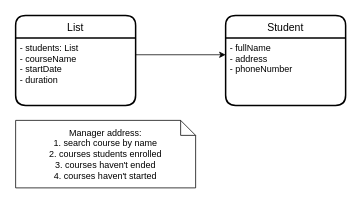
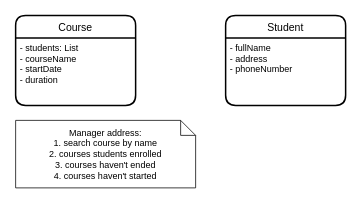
- <mxCell id="2" value="List" style="swimlane;childLayout=stackLayout;horizontal=1;startSize=30;horizontalStack=0;rounded=1;fontSize=14;fontStyle=0;strokeWidth=2;resizeParent=0;resizeLast=1;shadow=0;dashed=0;align=center;" parent="1" vertex="1"><mxGeometry x="20" y="20" width="160" height="120" as="geometry" /></mxCell>
+ <mxCell id="2" value="Course" style="swimlane;childLayout=stackLayout;horizontal=1;startSize=30;horizontalStack=0;rounded=1;fontSize=14;fontStyle=0;strokeWidth=2;resizeParent=0;resizeLast=1;shadow=0;dashed=0;align=center;" parent="1" vertex="1"><mxGeometry x="20" y="20" width="160" height="120" as="geometry" /></mxCell>
- <mxCell id="7" style="edgeStyle=orthogonalEdgeStyle;rounded=0;orthogonalLoop=1;jettySize=auto;html=1;exitX=1;exitY=0.25;exitDx=0;exitDy=0;entryX=0;entryY=0.25;entryDx=0;entryDy=0;" parent="1" source="3" target="5" edge="1"><mxGeometry relative="1" as="geometry" /></mxCell>
